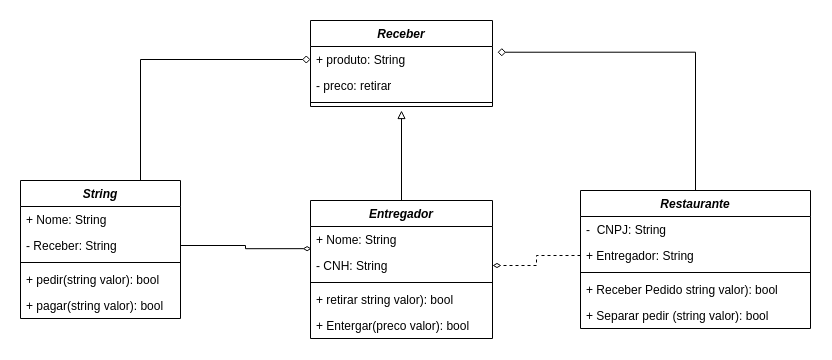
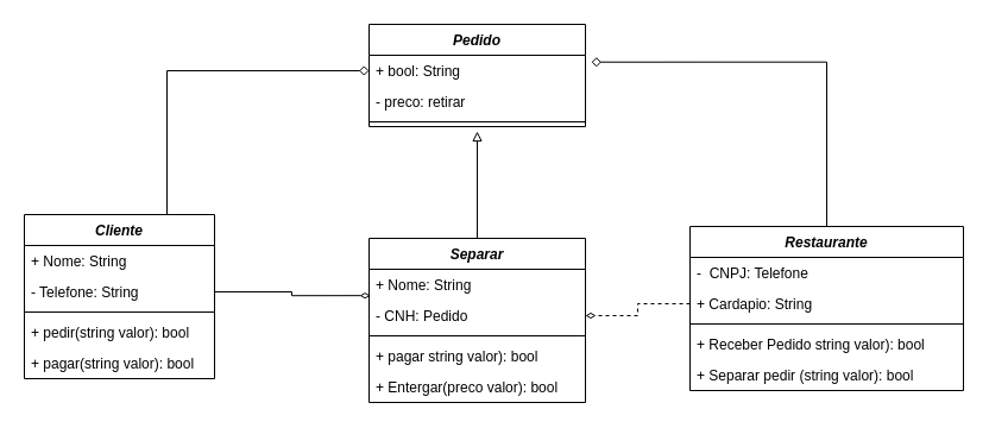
- <mxCell id="23" value="&lt;i&gt;Receber&lt;/i&gt;" style="swimlane;fontStyle=1;align=center;verticalAlign=top;childLayout=stackLayout;horizontal=1;startSize=26;horizontalStack=0;resizeParent=1;resizeParentMax=0;resizeLast=0;collapsible=1;marginBottom=0;whiteSpace=wrap;html=1;" vertex="1" parent="1"><mxGeometry x="310" y="20" width="182" height="86" as="geometry" /></mxCell>
+ <mxCell id="23" value="&lt;i&gt;Pedido&lt;/i&gt;" style="swimlane;fontStyle=1;align=center;verticalAlign=top;childLayout=stackLayout;horizontal=1;startSize=26;horizontalStack=0;resizeParent=1;resizeParentMax=0;resizeLast=0;collapsible=1;marginBottom=0;whiteSpace=wrap;html=1;" vertex="1" parent="1"><mxGeometry x="310" y="20" width="182" height="86" as="geometry" /></mxCell>
- <mxCell id="24" value="+ produto: String" style="text;strokeColor=none;fillColor=none;align=left;verticalAlign=top;spacingLeft=4;spacingRight=4;overflow=hidden;rotatable=0;points=[[0,0.5],[1,0.5]];portConstraint=eastwest;whiteSpace=wrap;html=1;" vertex="1" parent="23"><mxGeometry y="26" width="182" height="26" as="geometry" /></mxCell>
+ <mxCell id="24" value="+ bool: String" style="text;strokeColor=none;fillColor=none;align=left;verticalAlign=top;spacingLeft=4;spacingRight=4;overflow=hidden;rotatable=0;points=[[0,0.5],[1,0.5]];portConstraint=eastwest;whiteSpace=wrap;html=1;" vertex="1" parent="23"><mxGeometry y="26" width="182" height="26" as="geometry" /></mxCell>
- <mxCell id="3" value="&lt;i&gt;String&lt;/i&gt;" style="swimlane;fontStyle=1;align=center;verticalAlign=top;childLayout=stackLayout;horizontal=1;startSize=26;horizontalStack=0;resizeParent=1;resizeParentMax=0;resizeLast=0;collapsible=1;marginBottom=0;whiteSpace=wrap;html=1;" vertex="1" parent="1"><mxGeometry x="20" y="180" width="160" height="138" as="geometry" /></mxCell>
+ <mxCell id="3" value="&lt;i&gt;Cliente&lt;/i&gt;" style="swimlane;fontStyle=1;align=center;verticalAlign=top;childLayout=stackLayout;horizontal=1;startSize=26;horizontalStack=0;resizeParent=1;resizeParentMax=0;resizeLast=0;collapsible=1;marginBottom=0;whiteSpace=wrap;html=1;" vertex="1" parent="1"><mxGeometry x="20" y="180" width="160" height="138" as="geometry" /></mxCell>
- <mxCell id="10" value="&lt;i&gt;Entregador&lt;/i&gt;" style="swimlane;fontStyle=1;align=center;verticalAlign=top;childLayout=stackLayout;horizontal=1;startSize=26;horizontalStack=0;resizeParent=1;resizeParentMax=0;resizeLast=0;collapsible=1;marginBottom=0;whiteSpace=wrap;html=1;" vertex="1" parent="1"><mxGeometry x="310" y="200" width="182" height="138" as="geometry" /></mxCell>
+ <mxCell id="10" value="&lt;i&gt;Separar&lt;/i&gt;" style="swimlane;fontStyle=1;align=center;verticalAlign=top;childLayout=stackLayout;horizontal=1;startSize=26;horizontalStack=0;resizeParent=1;resizeParentMax=0;resizeLast=0;collapsible=1;marginBottom=0;whiteSpace=wrap;html=1;" vertex="1" parent="1"><mxGeometry x="310" y="200" width="182" height="138" as="geometry" /></mxCell>
- <mxCell id="18" value="-&amp;nbsp; CNPJ: String" style="text;strokeColor=none;fillColor=none;align=left;verticalAlign=top;spacingLeft=4;spacingRight=4;overflow=hidden;rotatable=0;points=[[0,0.5],[1,0.5]];portConstraint=eastwest;whiteSpace=wrap;html=1;" vertex="1" parent="17"><mxGeometry y="26" width="230" height="26" as="geometry" /></mxCell>
+ <mxCell id="18" value="-&amp;nbsp; CNPJ: Telefone" style="text;strokeColor=none;fillColor=none;align=left;verticalAlign=top;spacingLeft=4;spacingRight=4;overflow=hidden;rotatable=0;points=[[0,0.5],[1,0.5]];portConstraint=eastwest;whiteSpace=wrap;html=1;" vertex="1" parent="17"><mxGeometry y="26" width="230" height="26" as="geometry" /></mxCell>
- <mxCell id="5" value="- Receber: String" style="text;strokeColor=none;fillColor=none;align=left;verticalAlign=top;spacingLeft=4;spacingRight=4;overflow=hidden;rotatable=0;points=[[0,0.5],[1,0.5]];portConstraint=eastwest;whiteSpace=wrap;html=1;" vertex="1" parent="3"><mxGeometry y="52" width="160" height="26" as="geometry" /></mxCell>
+ <mxCell id="5" value="- Telefone: String" style="text;strokeColor=none;fillColor=none;align=left;verticalAlign=top;spacingLeft=4;spacingRight=4;overflow=hidden;rotatable=0;points=[[0,0.5],[1,0.5]];portConstraint=eastwest;whiteSpace=wrap;html=1;" vertex="1" parent="3"><mxGeometry y="52" width="160" height="26" as="geometry" /></mxCell>
- <mxCell id="19" value="+ Entregador: String" style="text;strokeColor=none;fillColor=none;align=left;verticalAlign=top;spacingLeft=4;spacingRight=4;overflow=hidden;rotatable=0;points=[[0,0.5],[1,0.5]];portConstraint=eastwest;whiteSpace=wrap;html=1;" vertex="1" parent="17"><mxGeometry y="52" width="230" height="26" as="geometry" /></mxCell>
+ <mxCell id="19" value="+ Cardapio: String" style="text;strokeColor=none;fillColor=none;align=left;verticalAlign=top;spacingLeft=4;spacingRight=4;overflow=hidden;rotatable=0;points=[[0,0.5],[1,0.5]];portConstraint=eastwest;whiteSpace=wrap;html=1;" vertex="1" parent="17"><mxGeometry y="52" width="230" height="26" as="geometry" /></mxCell>
- <mxCell id="12" value="- CNH: String" style="text;strokeColor=none;fillColor=none;align=left;verticalAlign=top;spacingLeft=4;spacingRight=4;overflow=hidden;rotatable=0;points=[[0,0.5],[1,0.5]];portConstraint=eastwest;whiteSpace=wrap;html=1;" vertex="1" parent="10"><mxGeometry y="52" width="182" height="26" as="geometry" /></mxCell>
+ <mxCell id="12" value="- CNH: Pedido" style="text;strokeColor=none;fillColor=none;align=left;verticalAlign=top;spacingLeft=4;spacingRight=4;overflow=hidden;rotatable=0;points=[[0,0.5],[1,0.5]];portConstraint=eastwest;whiteSpace=wrap;html=1;" vertex="1" parent="10"><mxGeometry y="52" width="182" height="26" as="geometry" /></mxCell>
- <mxCell id="14" value="+ retirar string valor): bool" style="text;strokeColor=none;fillColor=none;align=left;verticalAlign=top;spacingLeft=4;spacingRight=4;overflow=hidden;rotatable=0;points=[[0,0.5],[1,0.5]];portConstraint=eastwest;whiteSpace=wrap;html=1;" vertex="1" parent="10"><mxGeometry y="86" width="182" height="26" as="geometry" /></mxCell>
+ <mxCell id="14" value="+ pagar string valor): bool" style="text;strokeColor=none;fillColor=none;align=left;verticalAlign=top;spacingLeft=4;spacingRight=4;overflow=hidden;rotatable=0;points=[[0,0.5],[1,0.5]];portConstraint=eastwest;whiteSpace=wrap;html=1;" vertex="1" parent="10"><mxGeometry y="86" width="182" height="26" as="geometry" /></mxCell>
